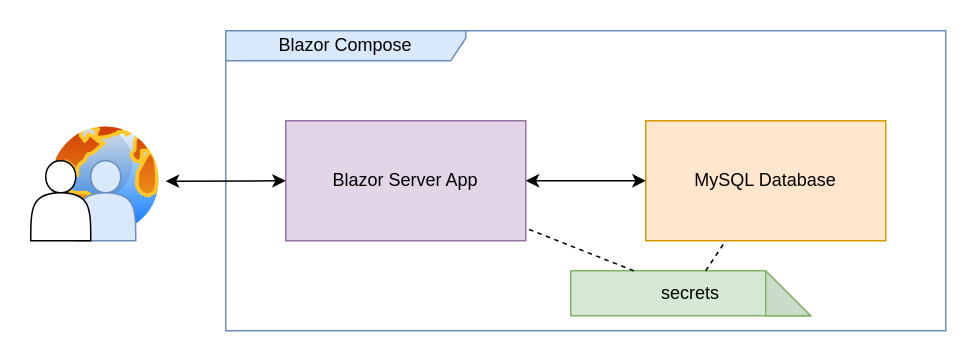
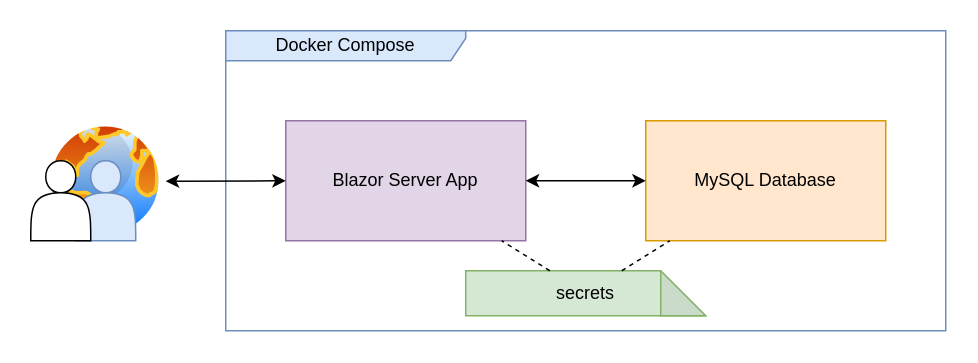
- <mxCell id="4" value="Blazor Compose" style="shape=umlFrame;whiteSpace=wrap;html=1;pointerEvents=0;width=160;height=20;fillColor=#dae8fc;strokeColor=#6c8ebf;" vertex="1" parent="1"><mxGeometry x="150" y="20" width="480" height="200" as="geometry" /></mxCell>
+ <mxCell id="4" value="Docker Compose" style="shape=umlFrame;whiteSpace=wrap;html=1;pointerEvents=0;width=160;height=20;fillColor=#dae8fc;strokeColor=#6c8ebf;" vertex="1" parent="1"><mxGeometry x="150" y="20" width="480" height="200" as="geometry" /></mxCell>
- <mxCell id="10" value="secrets" style="shape=note;whiteSpace=wrap;html=1;backgroundOutline=1;darkOpacity=0.05;fillColor=#d5e8d4;strokeColor=#82b366;" vertex="1" parent="1"><mxGeometry x="380" y="180" width="160" height="30" as="geometry" /></mxCell>
+ <mxCell id="10" value="secrets" style="shape=note;whiteSpace=wrap;html=1;backgroundOutline=1;darkOpacity=0.05;fillColor=#d5e8d4;strokeColor=#82b366;" vertex="1" parent="1"><mxGeometry x="310" y="180" width="160" height="30" as="geometry" /></mxCell>
